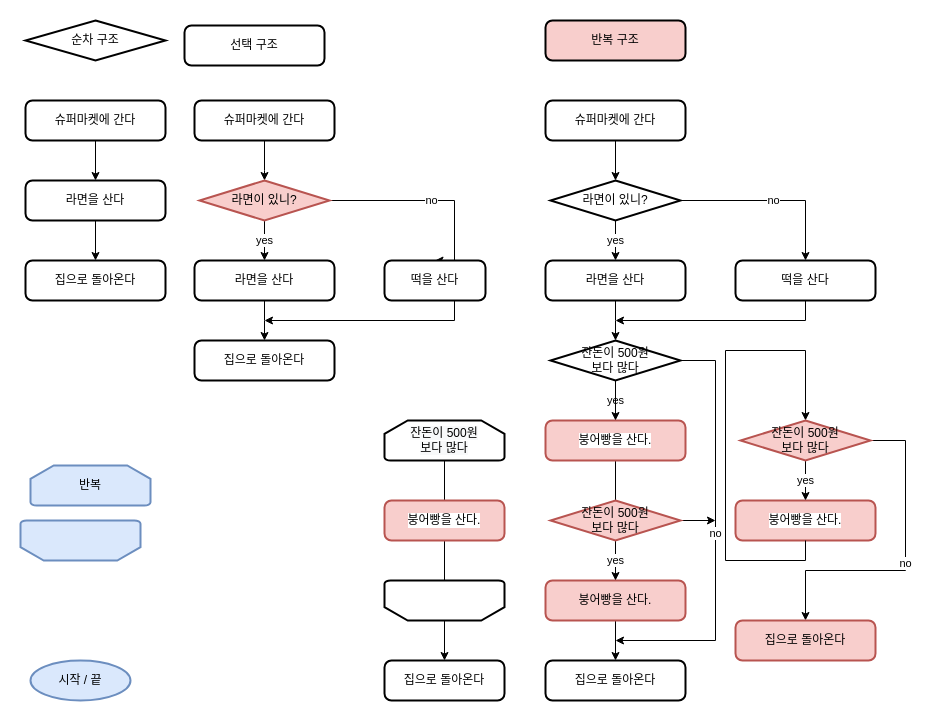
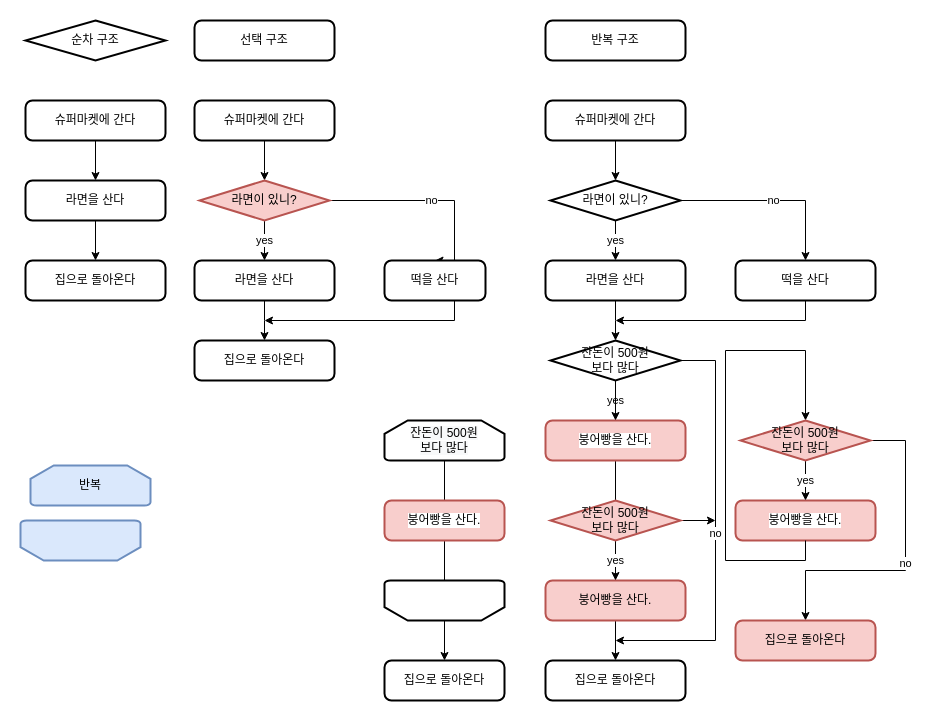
- <mxCell id="19" value="반복 구조" style="rounded=1;whiteSpace=wrap;html=1;absoluteArcSize=1;arcSize=14;strokeWidth=2;fillColor=#f8cecc;" parent="1" vertex="1"><mxGeometry x="545" y="20" width="140" height="40" as="geometry" /></mxCell>
+ <mxCell id="19" value="반복 구조" style="rounded=1;whiteSpace=wrap;html=1;absoluteArcSize=1;arcSize=14;strokeWidth=2;" parent="1" vertex="1"><mxGeometry x="545" y="20" width="140" height="40" as="geometry" /></mxCell>
- <mxCell id="8" value="선택 구조" style="rounded=1;whiteSpace=wrap;html=1;absoluteArcSize=1;arcSize=14;strokeWidth=2;" parent="1" vertex="1"><mxGeometry x="184" y="25" width="140" height="40" as="geometry" /></mxCell>
+ <mxCell id="8" value="선택 구조" style="rounded=1;whiteSpace=wrap;html=1;absoluteArcSize=1;arcSize=14;strokeWidth=2;" parent="1" vertex="1"><mxGeometry x="194" y="20" width="140" height="40" as="geometry" /></mxCell>
- <mxCell id="51" value="시작 / 끝" style="strokeWidth=2;html=1;shape=mxgraph.flowchart.start_2;whiteSpace=wrap;fillColor=#dae8fc;strokeColor=#6c8ebf;" vertex="1" parent="1"><mxGeometry x="30" y="660" width="100" height="40" as="geometry" /></mxCell>
